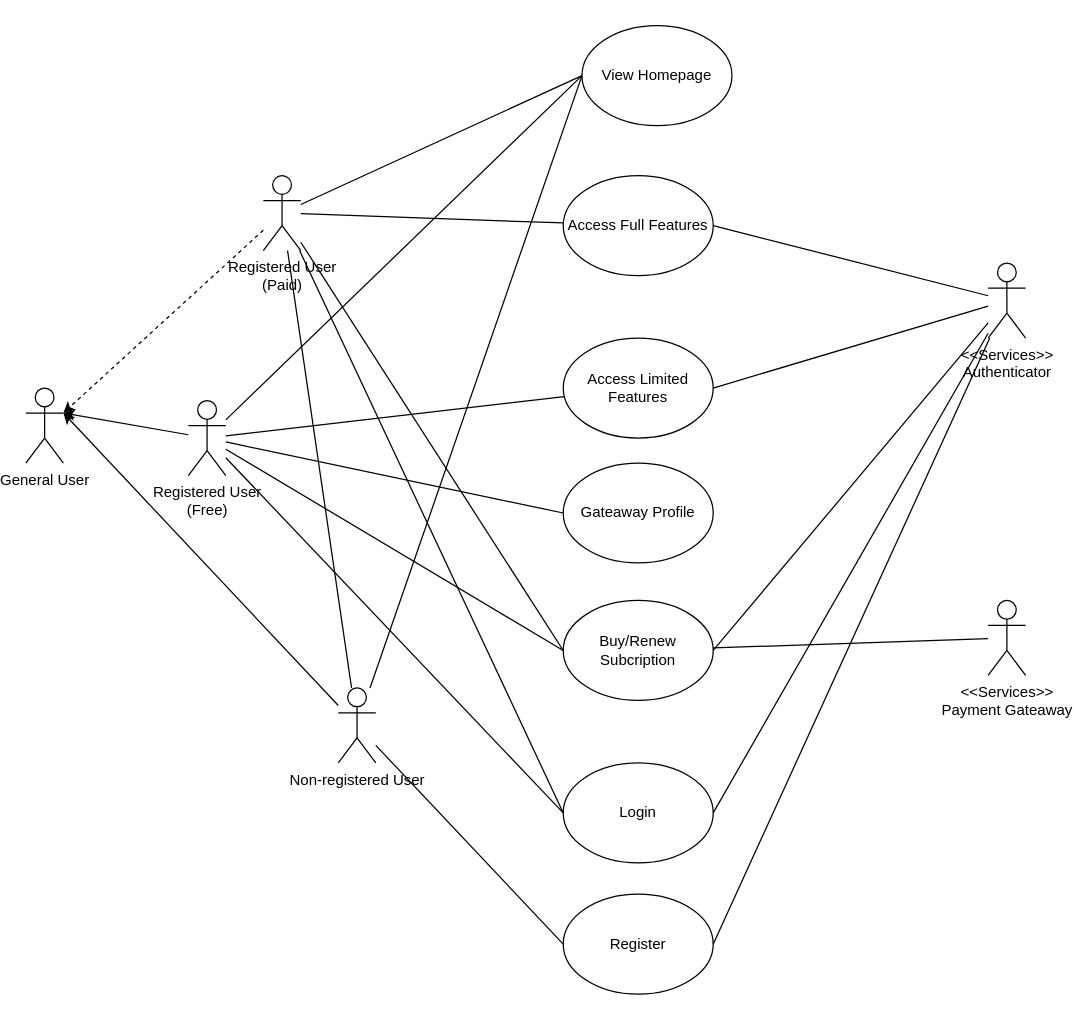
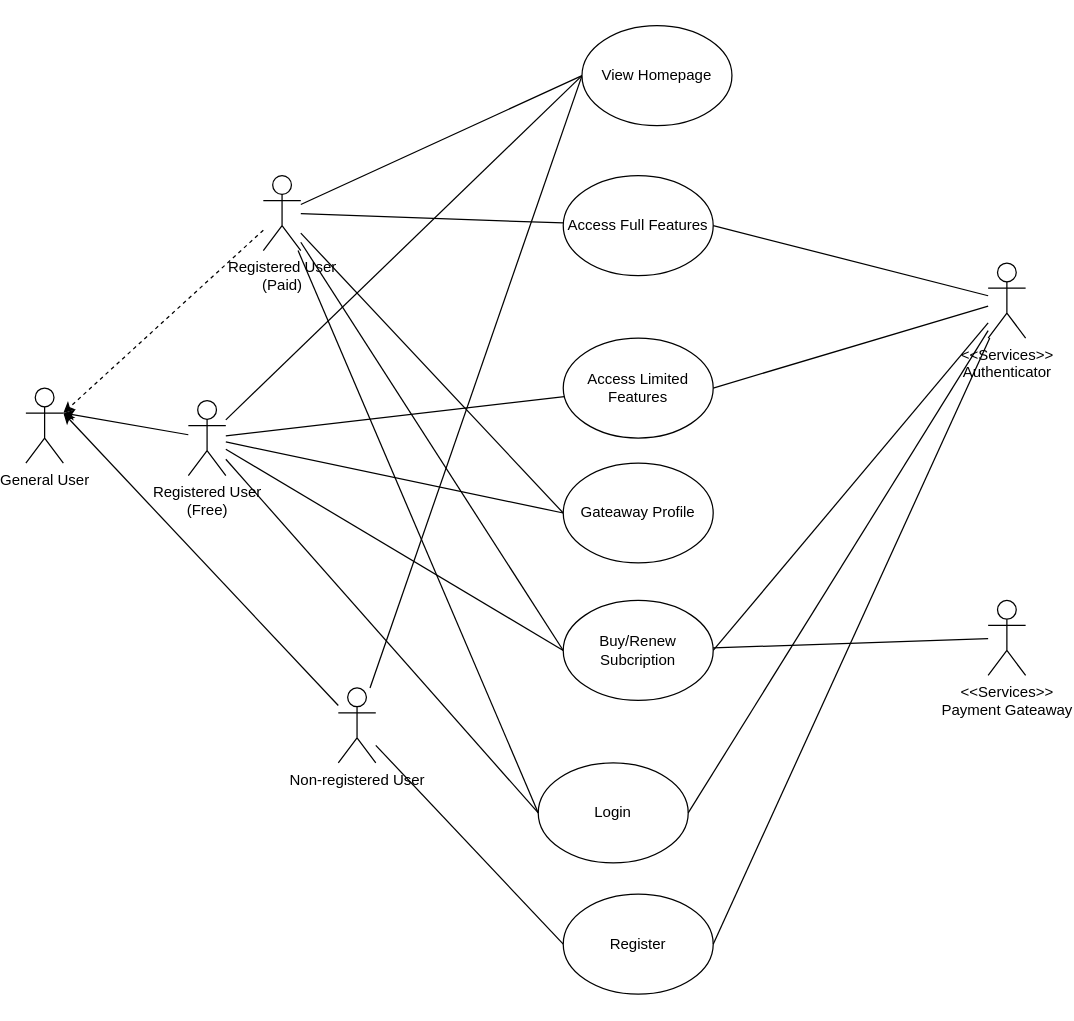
- <mxCell id="24" style="rounded=0;orthogonalLoop=1;jettySize=auto;html=1;endArrow=none;endFill=0;" edge="1" parent="1" source="25" target="11"><mxGeometry relative="1" as="geometry" /></mxCell>
+ <mxCell id="24" style="rounded=0;orthogonalLoop=1;jettySize=auto;html=1;entryX=0;entryY=0.5;entryDx=0;entryDy=0;endArrow=none;endFill=0;" edge="1" parent="1" source="25" target="33"><mxGeometry relative="1" as="geometry" /></mxCell>
- <mxCell id="14" value="Login" style="ellipse;whiteSpace=wrap;html=1;" vertex="1" parent="1"><mxGeometry x="450" y="610" width="120" height="80" as="geometry" /></mxCell>
+ <mxCell id="14" value="Login" style="ellipse;whiteSpace=wrap;html=1;" vertex="1" parent="1"><mxGeometry x="430" y="610" width="120" height="80" as="geometry" /></mxCell>
